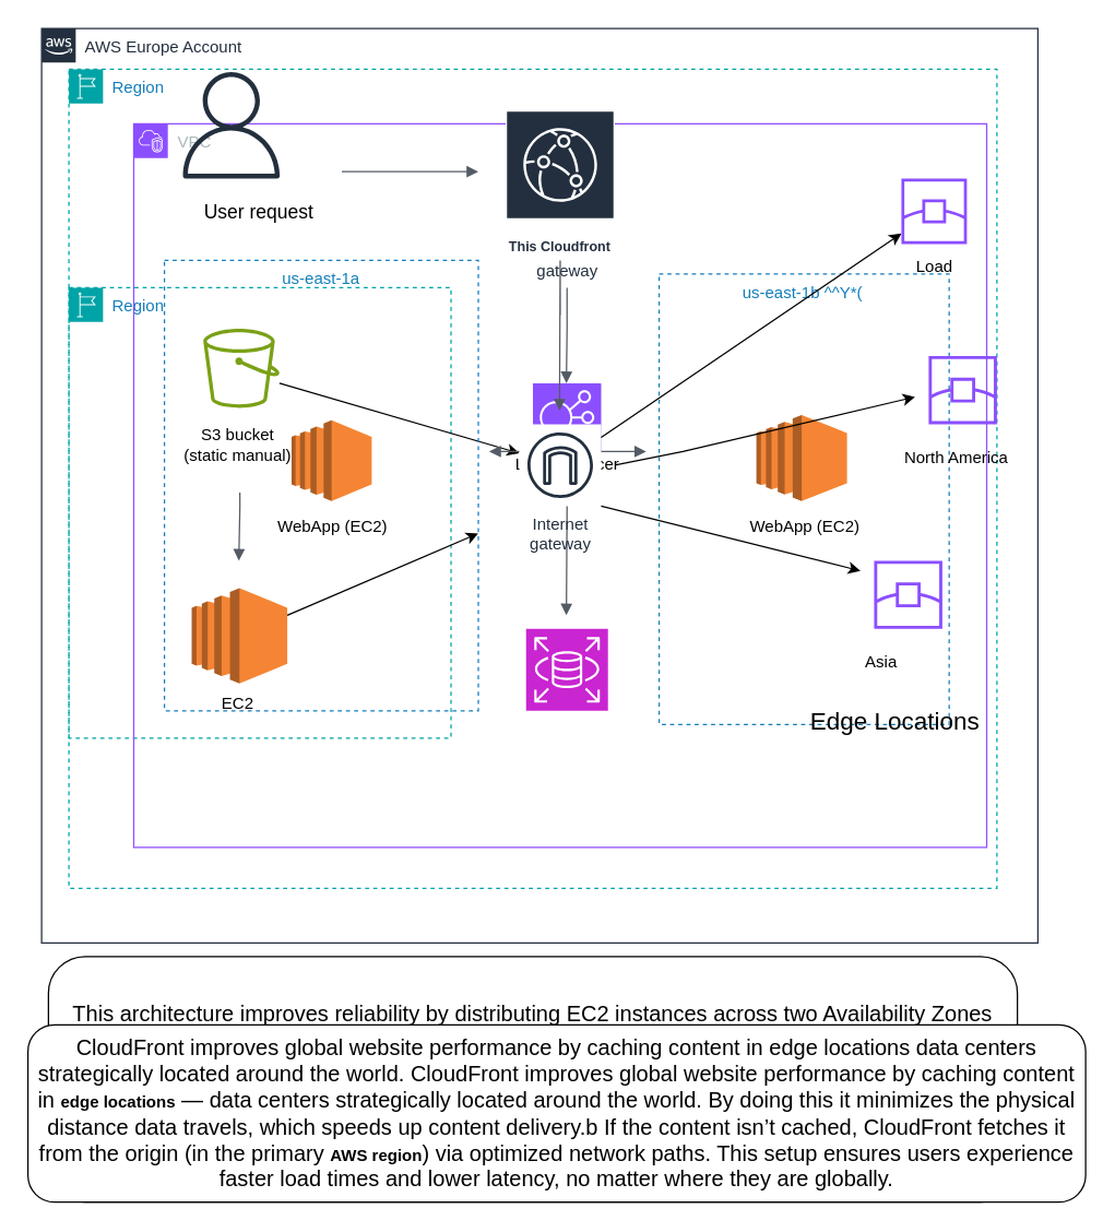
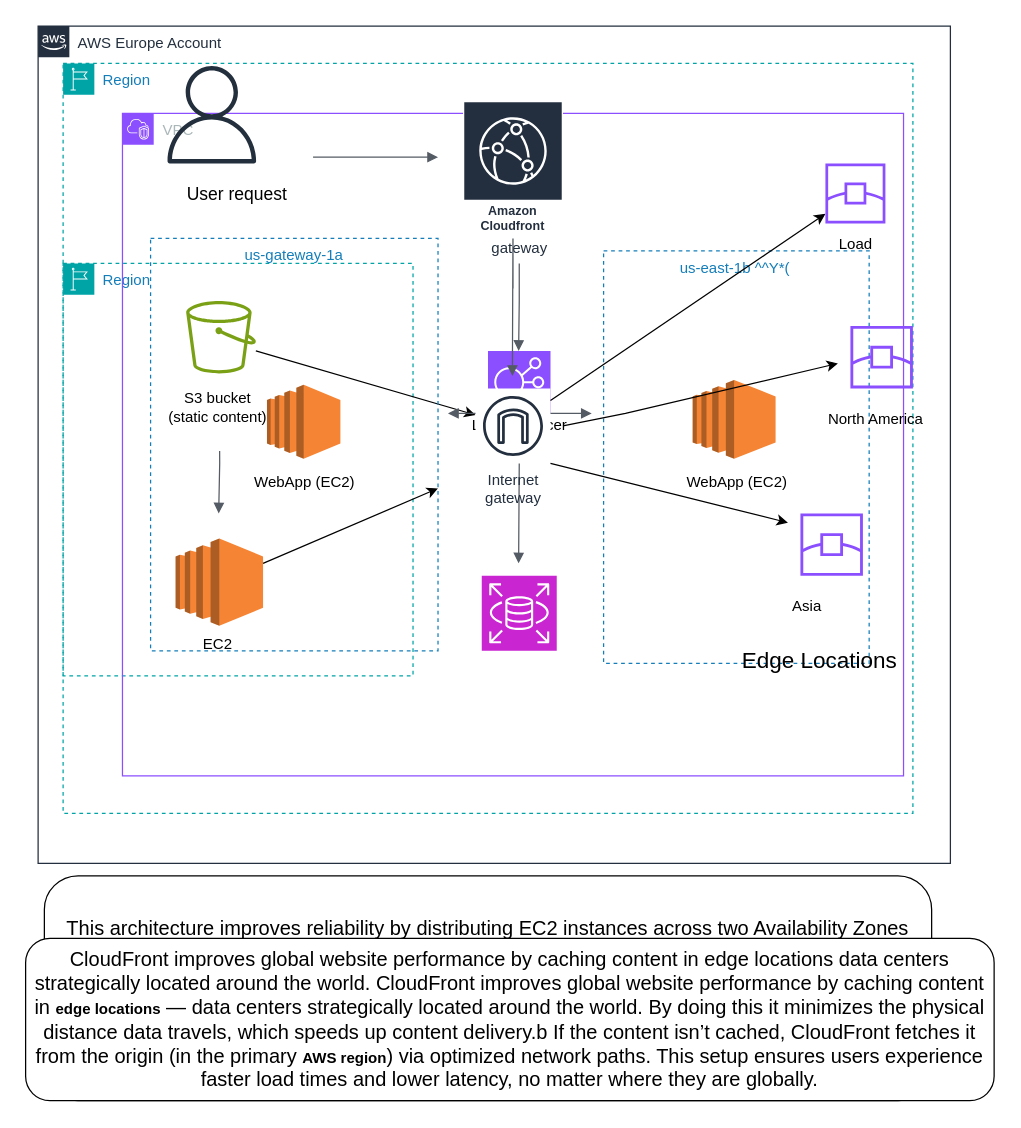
- <mxCell id="38" value="This Cloudfront" style="sketch=0;outlineConnect=0;fontColor=#232F3E;gradientColor=none;strokeColor=#ffffff;fillColor=#232F3E;dashed=0;verticalLabelPosition=middle;verticalAlign=bottom;align=center;html=1;whiteSpace=wrap;fontSize=10;fontStyle=1;spacing=3;shape=mxgraph.aws4.productIcon;prIcon=mxgraph.aws4.cloudfront;" vertex="1" parent="2"><mxGeometry x="340" y="60" width="80" height="110" as="geometry" /></mxCell>
+ <mxCell id="38" value="Amazon Cloudfront" style="sketch=0;outlineConnect=0;fontColor=#232F3E;gradientColor=none;strokeColor=#ffffff;fillColor=#232F3E;dashed=0;verticalLabelPosition=middle;verticalAlign=bottom;align=center;html=1;whiteSpace=wrap;fontSize=10;fontStyle=1;spacing=3;shape=mxgraph.aws4.productIcon;prIcon=mxgraph.aws4.cloudfront;" vertex="1" parent="2"><mxGeometry x="340" y="60" width="80" height="110" as="geometry" /></mxCell>
- <mxCell id="14" value="us-east-1a" style="fillColor=none;strokeColor=#147EBA;dashed=1;verticalAlign=top;fontStyle=0;fontColor=#147EBA;whiteSpace=wrap;html=1;" vertex="1" parent="13"><mxGeometry x="22.5" y="100" width="230" height="330" as="geometry" /></mxCell>
+ <mxCell id="14" value="us-gateway-1a" style="fillColor=none;strokeColor=#147EBA;dashed=1;verticalAlign=top;fontStyle=0;fontColor=#147EBA;whiteSpace=wrap;html=1;" vertex="1" parent="13"><mxGeometry x="22.5" y="100" width="230" height="330" as="geometry" /></mxCell>
- <mxCell id="7" value="S3 bucket (static manual)" style="text;html=1;align=center;verticalAlign=middle;whiteSpace=wrap;rounded=0;" vertex="1" parent="3"><mxGeometry x="79.25" y="100" width="90" height="30" as="geometry" /></mxCell>
+ <mxCell id="7" value="S3 bucket (static content)" style="text;html=1;align=center;verticalAlign=middle;whiteSpace=wrap;rounded=0;" vertex="1" parent="3"><mxGeometry x="79.25" y="100" width="90" height="30" as="geometry" /></mxCell>
